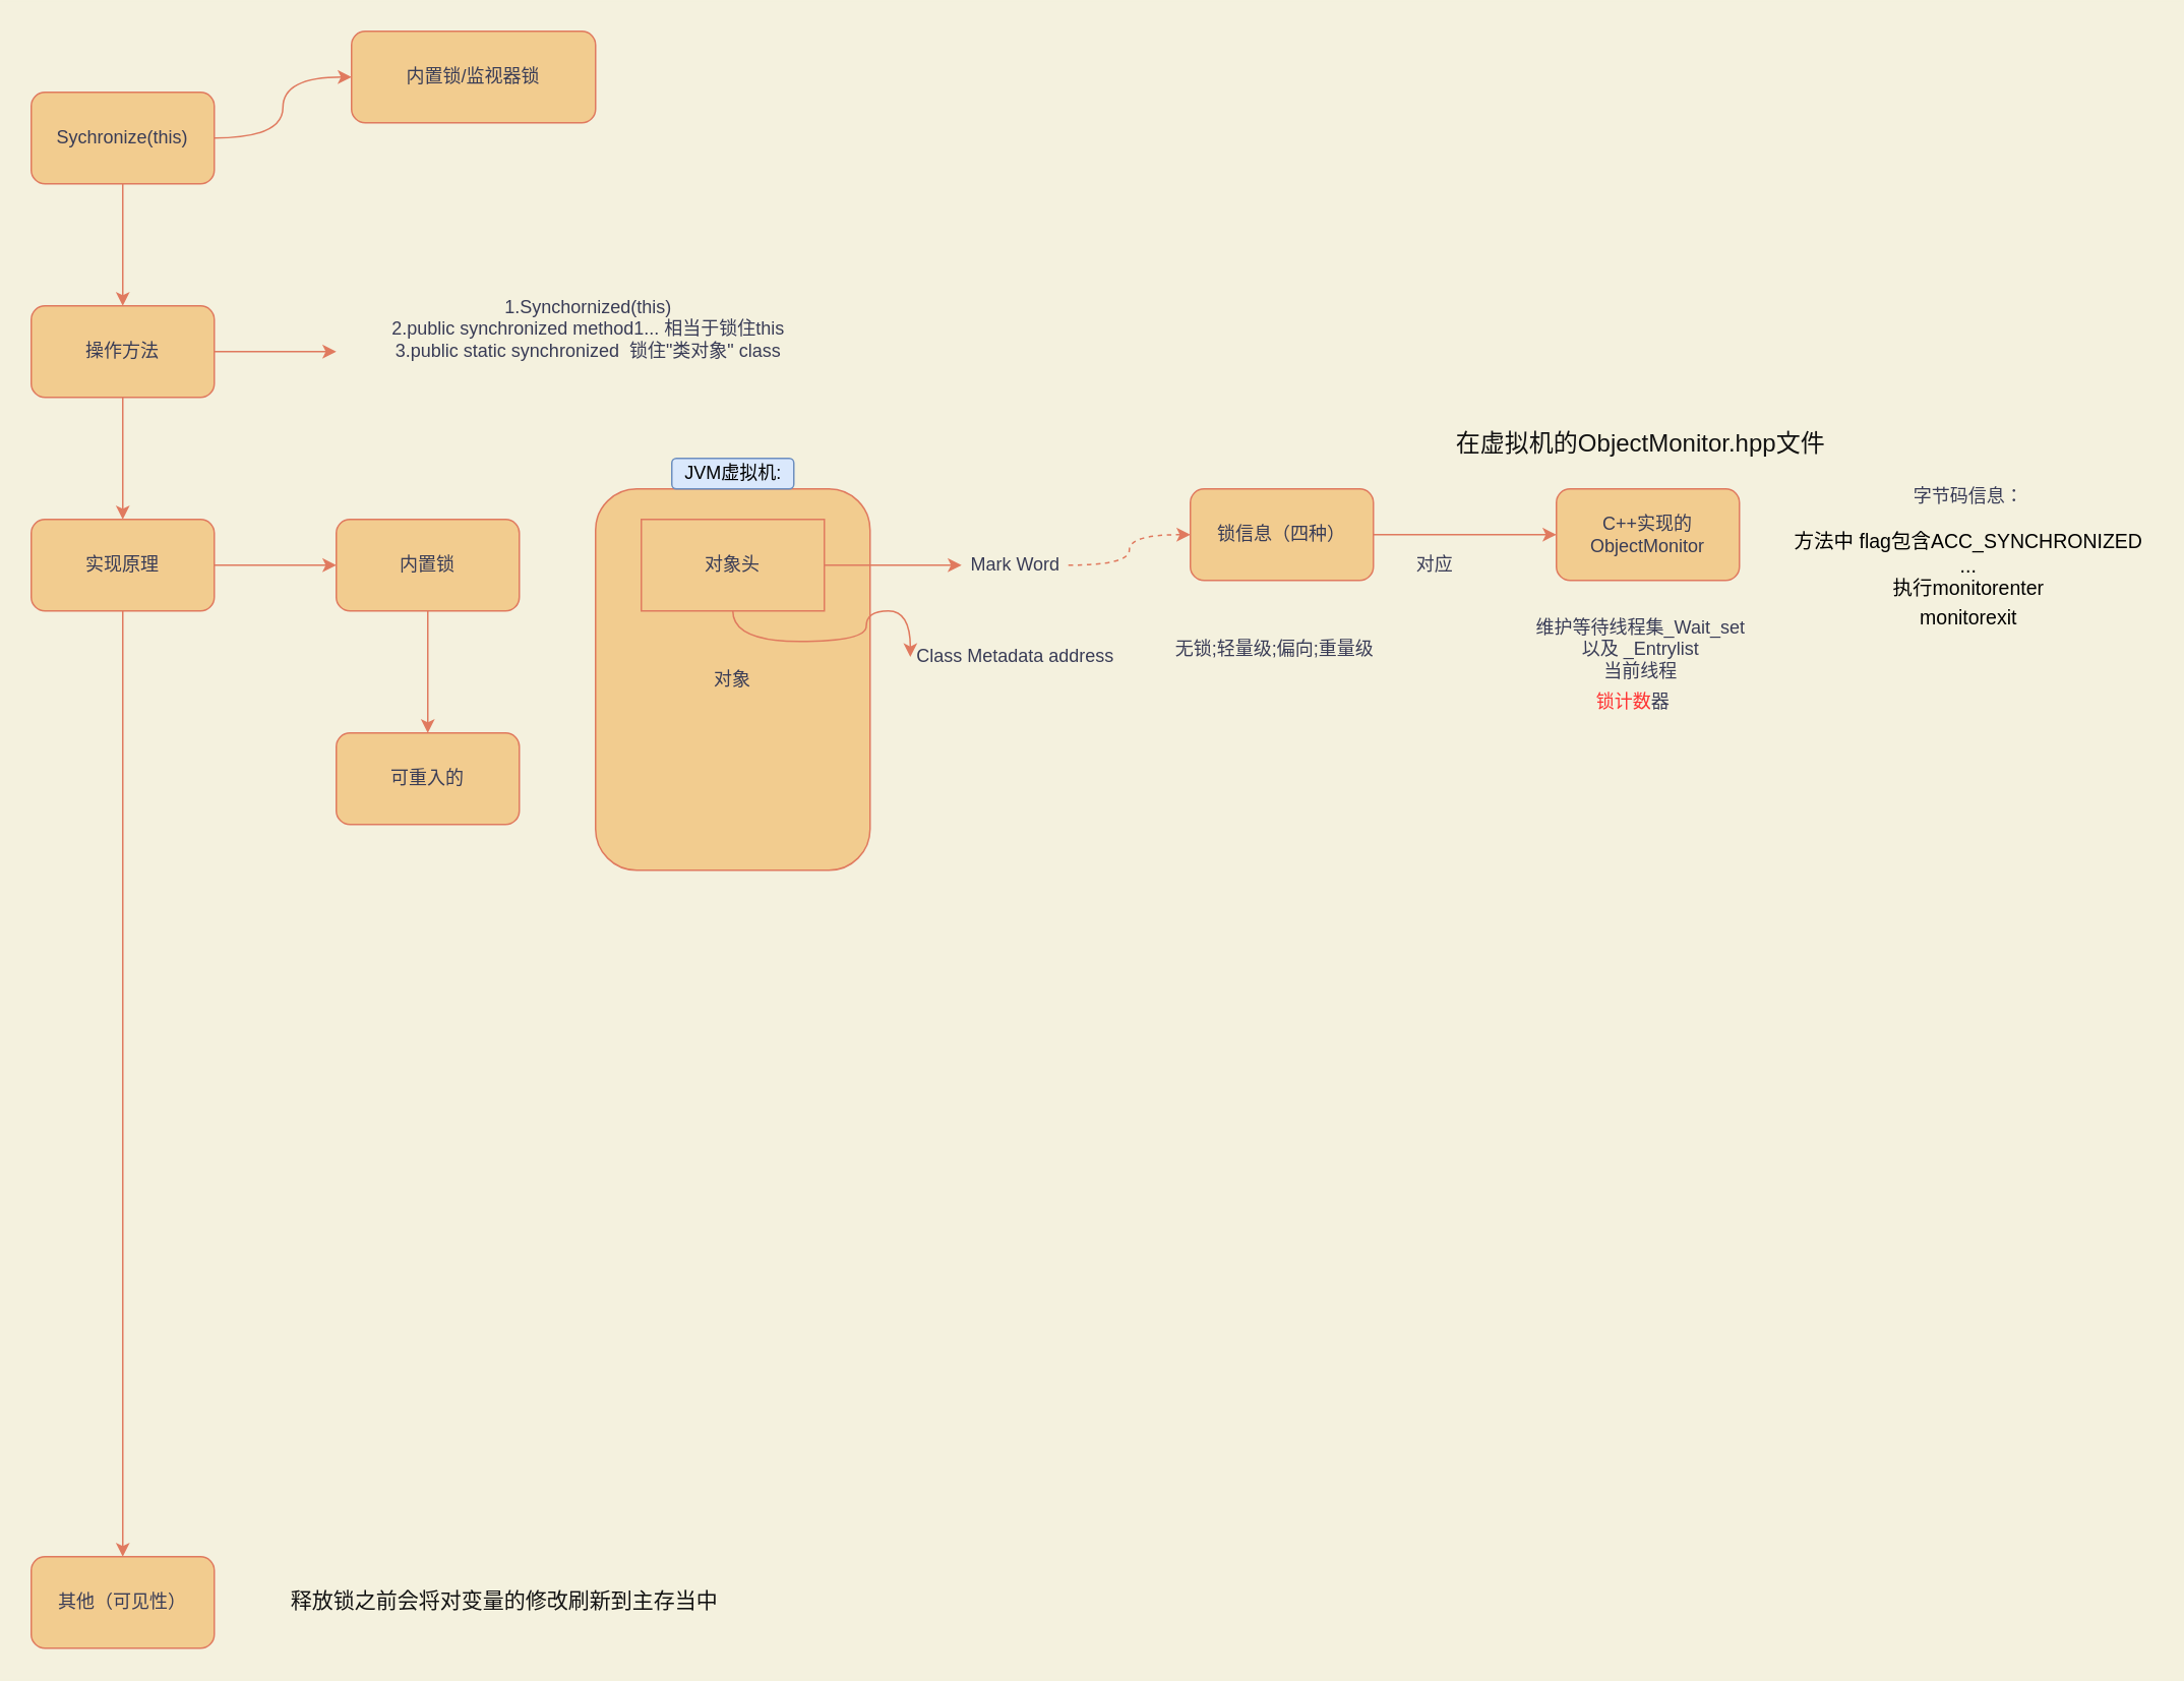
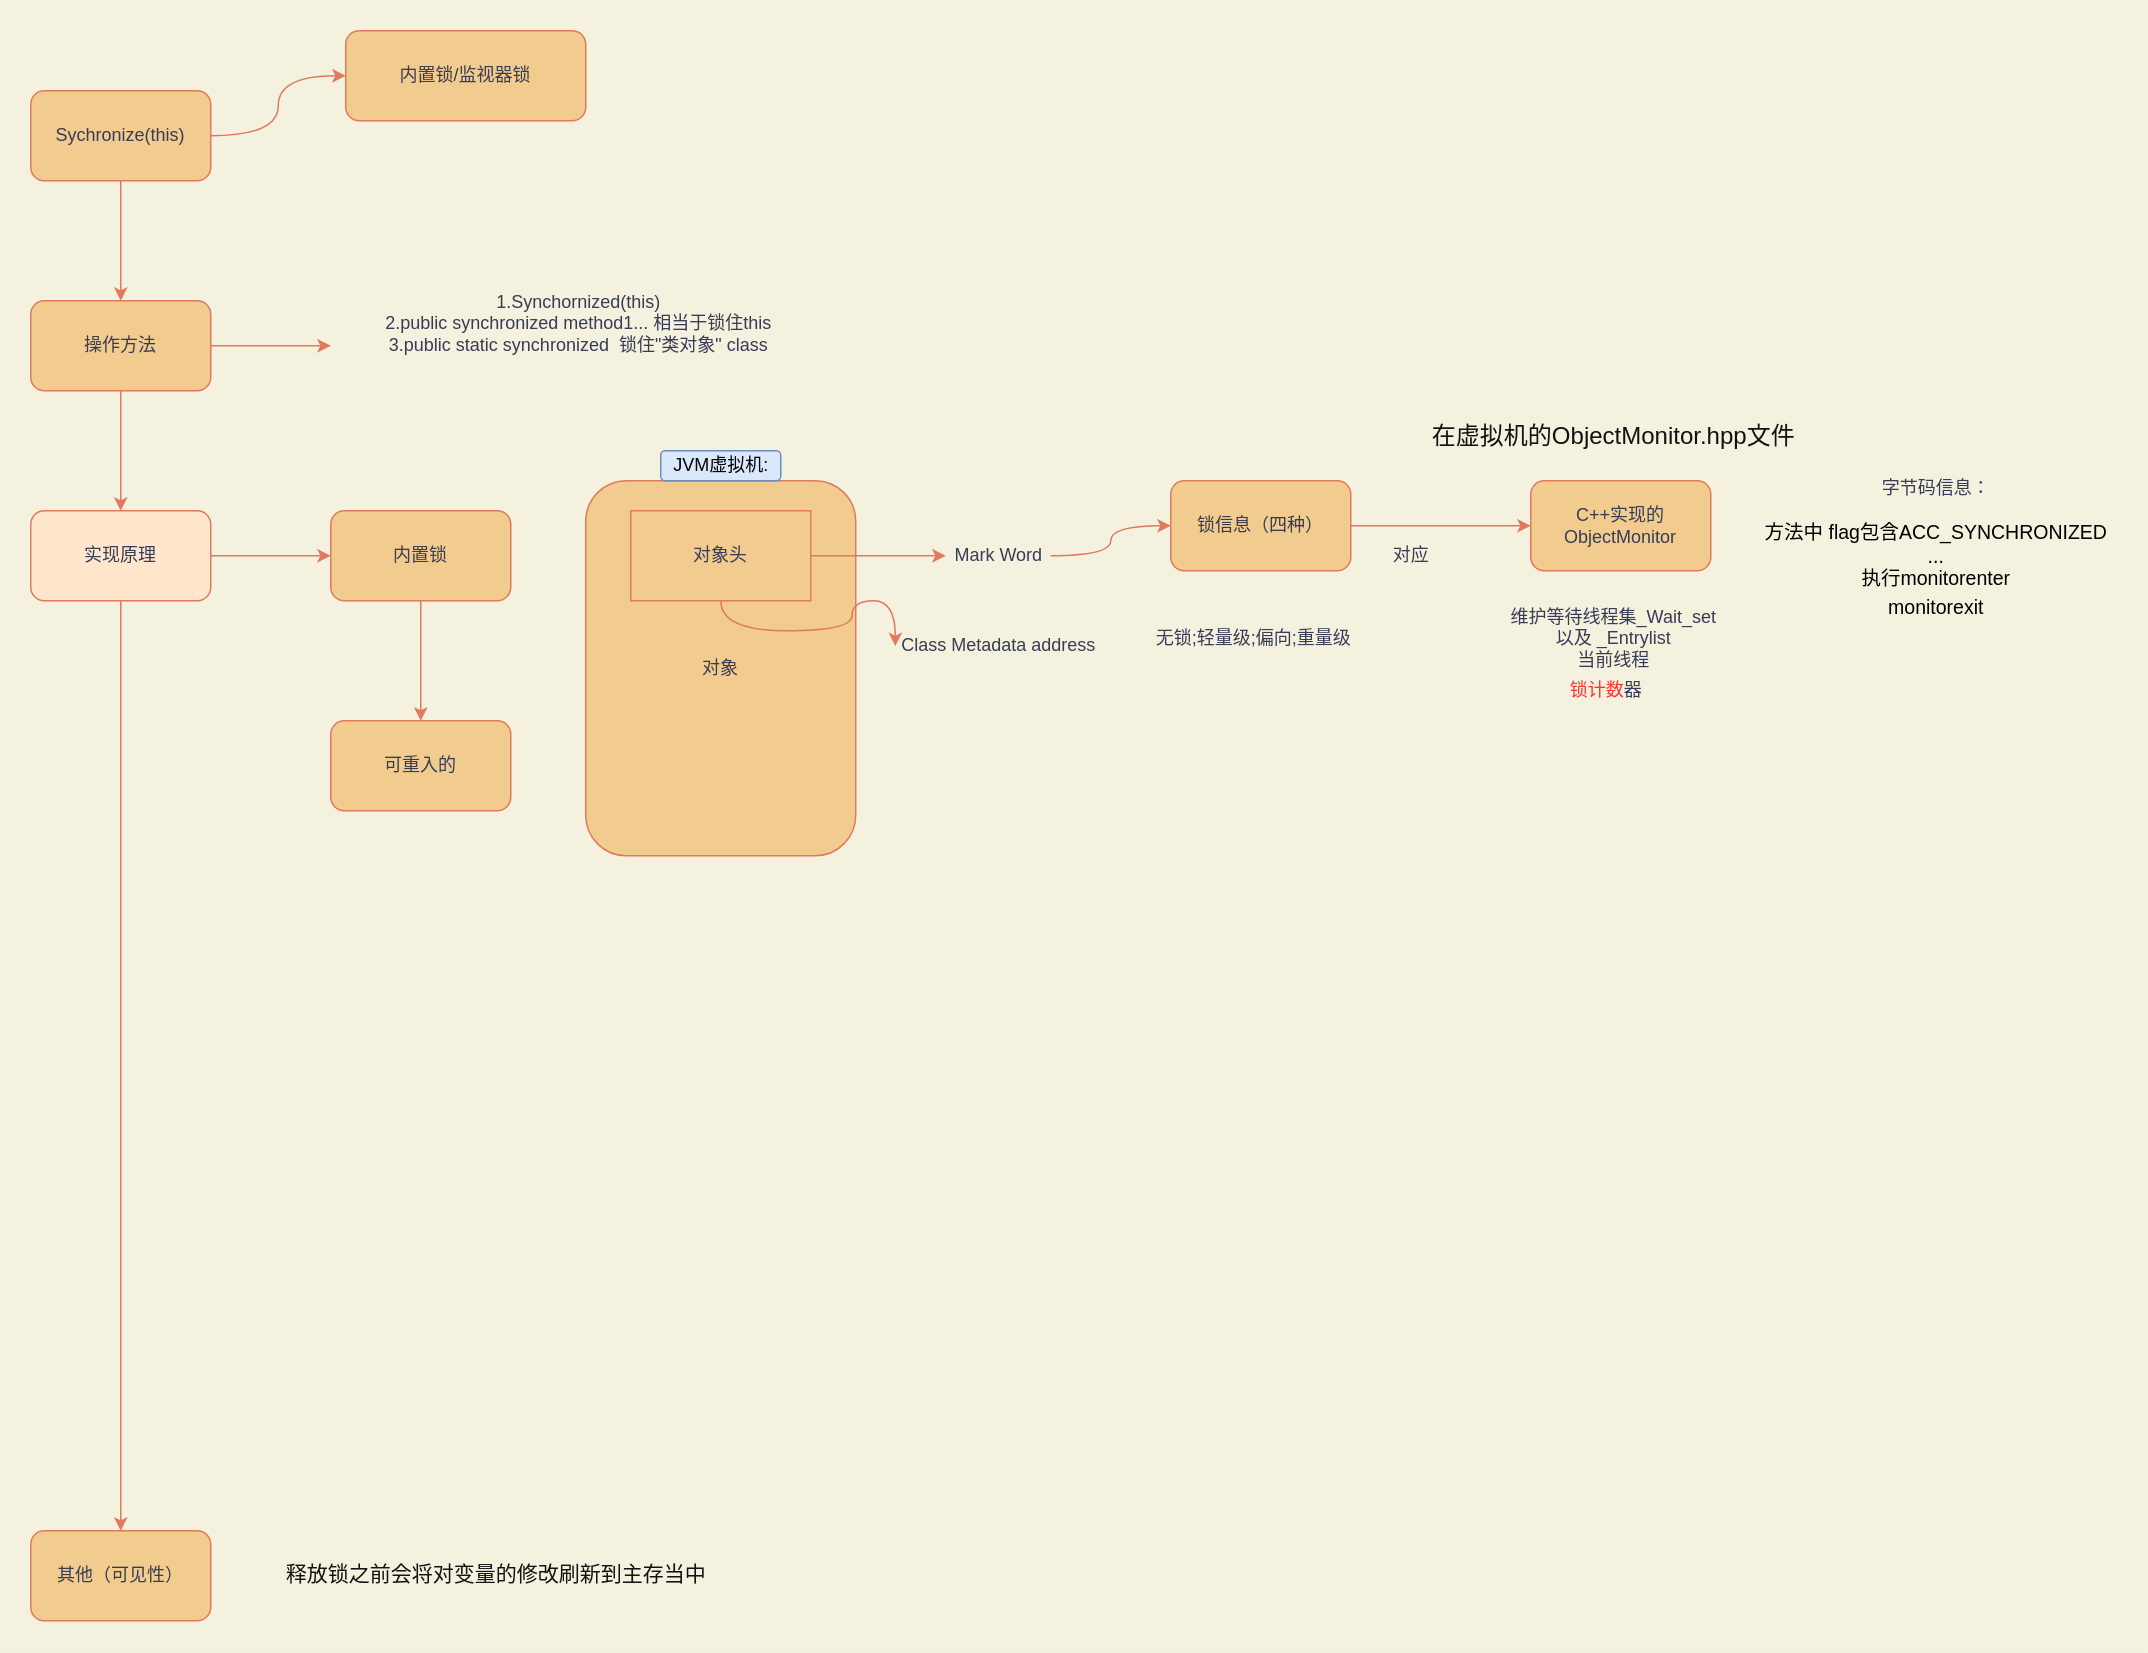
- <mxCell id="23" value="" style="edgeStyle=orthogonalEdgeStyle;curved=1;rounded=1;sketch=0;orthogonalLoop=1;jettySize=auto;html=1;strokeColor=#E07A5F;fillColor=#F2CC8F;fontColor=#393C56;entryX=0;entryY=0.5;entryDx=0;entryDy=0;dashed=1;" edge="1" parent="1" source="24" target="32"><mxGeometry relative="1" as="geometry"><mxPoint x="785" y="370" as="targetPoint" /></mxGeometry></mxCell>
+ <mxCell id="23" value="" style="edgeStyle=orthogonalEdgeStyle;curved=1;rounded=1;sketch=0;orthogonalLoop=1;jettySize=auto;html=1;strokeColor=#E07A5F;fillColor=#F2CC8F;fontColor=#393C56;entryX=0;entryY=0.5;entryDx=0;entryDy=0;" edge="1" parent="1" source="24" target="32"><mxGeometry relative="1" as="geometry"><mxPoint x="785" y="370" as="targetPoint" /></mxGeometry></mxCell>
- <mxCell id="12" value="实现原理" style="whiteSpace=wrap;html=1;fillColor=#F2CC8F;strokeColor=#E07A5F;fontColor=#393C56;rounded=1;" parent="1" vertex="1"><mxGeometry x="20" y="340" width="120" height="60" as="geometry" /></mxCell>
+ <mxCell id="12" value="实现原理" style="whiteSpace=wrap;html=1;fillColor=#ffe6cc;strokeColor=#E07A5F;fontColor=#393C56;rounded=1;" parent="1" vertex="1"><mxGeometry x="20" y="340" width="120" height="60" as="geometry" /></mxCell>
